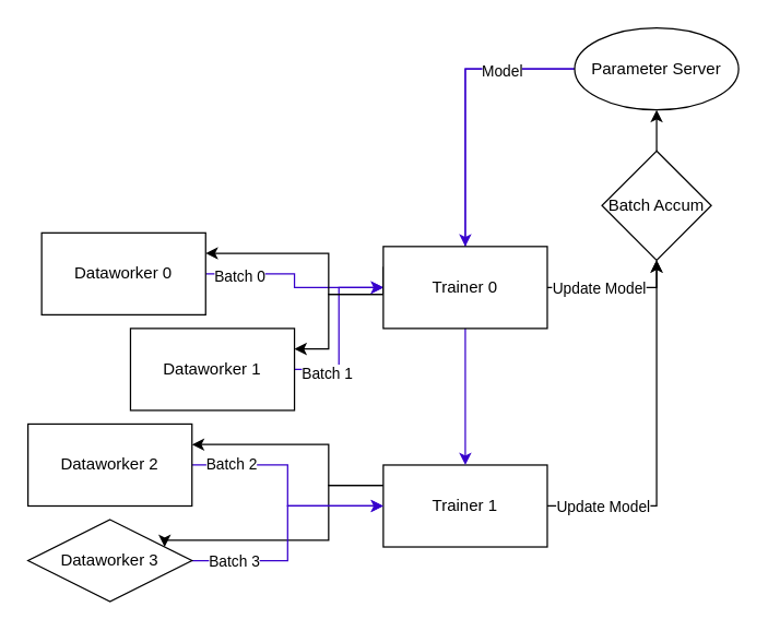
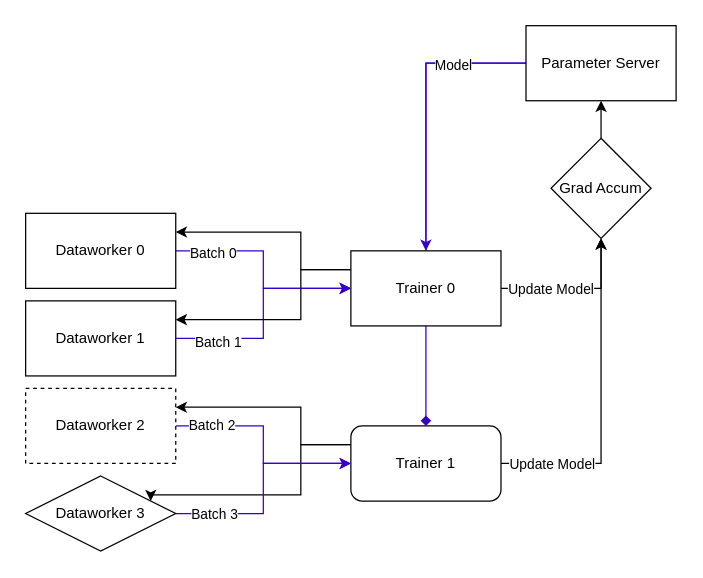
- <mxCell id="24" value="Parameter Server" style="ellipse;whiteSpace=wrap;html=1;" vertex="1" parent="1"><mxGeometry x="420" y="20" width="120" height="60" as="geometry" /></mxCell>
+ <mxCell id="24" value="Parameter Server" style="rounded=0;whiteSpace=wrap;html=1;" vertex="1" parent="1"><mxGeometry x="420" y="20" width="120" height="60" as="geometry" /></mxCell>
- <mxCell id="29" value="Batch Accum" style="rhombus;whiteSpace=wrap;html=1;" vertex="1" parent="1"><mxGeometry x="440" y="110" width="80" height="80" as="geometry" /></mxCell>
+ <mxCell id="29" value="Grad Accum" style="rhombus;whiteSpace=wrap;html=1;" vertex="1" parent="1"><mxGeometry x="440" y="110" width="80" height="80" as="geometry" /></mxCell>
- <mxCell id="21" value="Dataworker 0" style="rounded=0;whiteSpace=wrap;html=1;" vertex="1" parent="1"><mxGeometry x="30" y="170" width="120" height="60" as="geometry" /></mxCell>
+ <mxCell id="21" value="Dataworker 0" style="rounded=0;whiteSpace=wrap;html=1;" vertex="1" parent="1"><mxGeometry x="20" y="170" width="120" height="60" as="geometry" /></mxCell>
- <mxCell id="27" value="Trainer 0" style="rounded=0;whiteSpace=wrap;html=1;" vertex="1" parent="1"><mxGeometry x="280" y="180" width="120" height="60" as="geometry" /></mxCell>
+ <mxCell id="27" value="Trainer 0" style="rounded=0;whiteSpace=wrap;html=1;" vertex="1" parent="1"><mxGeometry x="280" y="200" width="120" height="60" as="geometry" /></mxCell>
- <mxCell id="17" value="Dataworker 1" style="rounded=0;whiteSpace=wrap;html=1;" vertex="1" parent="1"><mxGeometry x="95" y="240" width="120" height="60" as="geometry" /></mxCell>
+ <mxCell id="17" value="Dataworker 1" style="rounded=0;whiteSpace=wrap;html=1;" vertex="1" parent="1"><mxGeometry x="20" y="240" width="120" height="60" as="geometry" /></mxCell>
- <mxCell id="20" style="edgeStyle=orthogonalEdgeStyle;rounded=0;orthogonalLoop=1;jettySize=auto;html=1;entryX=0.5;entryY=0;entryDx=0;entryDy=0;strokeColor=#3700CC;fillColor=#6a00ff;" edge="1" parent="1" source="24" target="6"><mxGeometry relative="1" as="geometry" /></mxCell>
+ <mxCell id="20" style="edgeStyle=orthogonalEdgeStyle;rounded=0;orthogonalLoop=1;jettySize=auto;html=1;entryX=0.5;entryY=0;entryDx=0;entryDy=0;strokeColor=#3700CC;fillColor=#6a00ff;endArrow=diamond;" edge="1" parent="1" source="24" target="6"><mxGeometry relative="1" as="geometry" /></mxCell>
- <mxCell id="14" value="Dataworker 2" style="rounded=0;whiteSpace=wrap;html=1;" vertex="1" parent="1"><mxGeometry x="20" y="310" width="120" height="60" as="geometry" /></mxCell>
+ <mxCell id="14" value="Dataworker 2" style="rounded=0;whiteSpace=wrap;html=1;dashed=1;" vertex="1" parent="1"><mxGeometry x="20" y="310" width="120" height="60" as="geometry" /></mxCell>
- <mxCell id="6" value="Trainer 1" style="rounded=0;whiteSpace=wrap;html=1;" vertex="1" parent="1"><mxGeometry x="280" y="340" width="120" height="60" as="geometry" /></mxCell>
+ <mxCell id="6" value="Trainer 1" style="whiteSpace=wrap;html=1;rounded=1;" vertex="1" parent="1"><mxGeometry x="280" y="340" width="120" height="60" as="geometry" /></mxCell>
